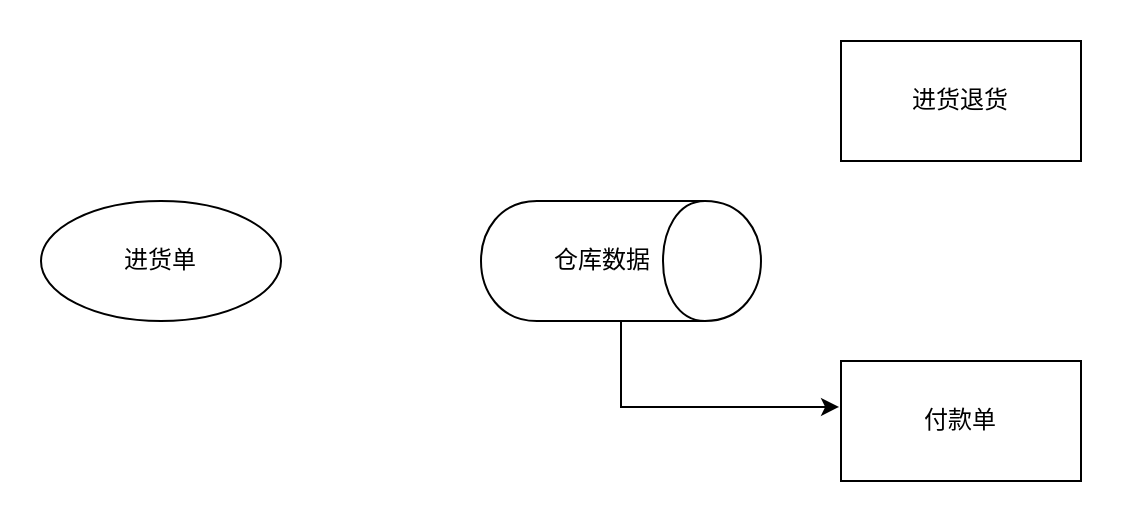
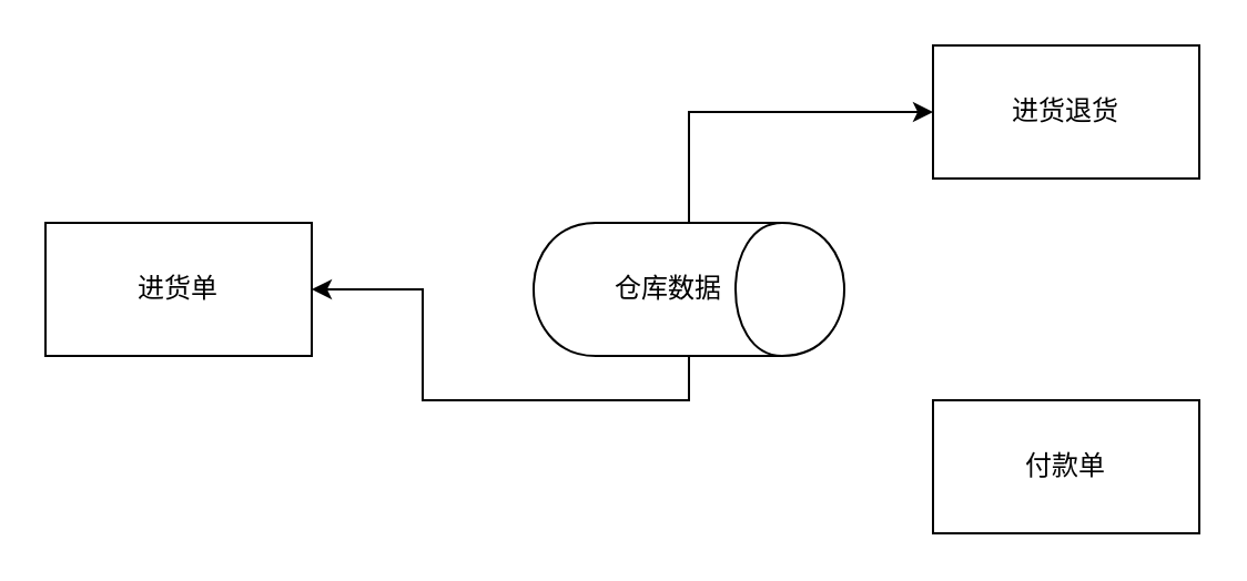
+ <mxCell id="3" value="" style="edgeStyle=orthogonalEdgeStyle;rounded=0;orthogonalLoop=1;jettySize=auto;html=1;exitX=0;exitY=0.5;exitDx=0;exitDy=0;entryX=0;entryY=0.5;entryDx=0;entryDy=0;" parent="1" source="5" target="6" edge="1"><mxGeometry relative="1" as="geometry" /></mxCell>
- <mxCell id="2" value="进货单" style="ellipse;whiteSpace=wrap;html=1;" parent="1" vertex="1"><mxGeometry x="20" y="100" width="120" height="60" as="geometry" /></mxCell>
+ <mxCell id="2" value="进货单" style="rounded=0;whiteSpace=wrap;html=1;" parent="1" vertex="1"><mxGeometry x="20" y="100" width="120" height="60" as="geometry" /></mxCell>
- <mxCell id="4" value="" style="edgeStyle=orthogonalEdgeStyle;rounded=0;orthogonalLoop=1;jettySize=auto;html=1;entryX=-0.008;entryY=0.383;entryDx=0;entryDy=0;entryPerimeter=0;exitX=1;exitY=0.5;exitDx=0;exitDy=0;" parent="1" source="5" target="7" edge="1"><mxGeometry relative="1" as="geometry" /></mxCell>
+ <mxCell id="4" value="" style="edgeStyle=orthogonalEdgeStyle;rounded=0;orthogonalLoop=1;jettySize=auto;html=1;exitX=1;exitY=0.5;exitDx=0;exitDy=0;" parent="1" source="5" target="2" edge="1"><mxGeometry relative="1" as="geometry" /></mxCell>
